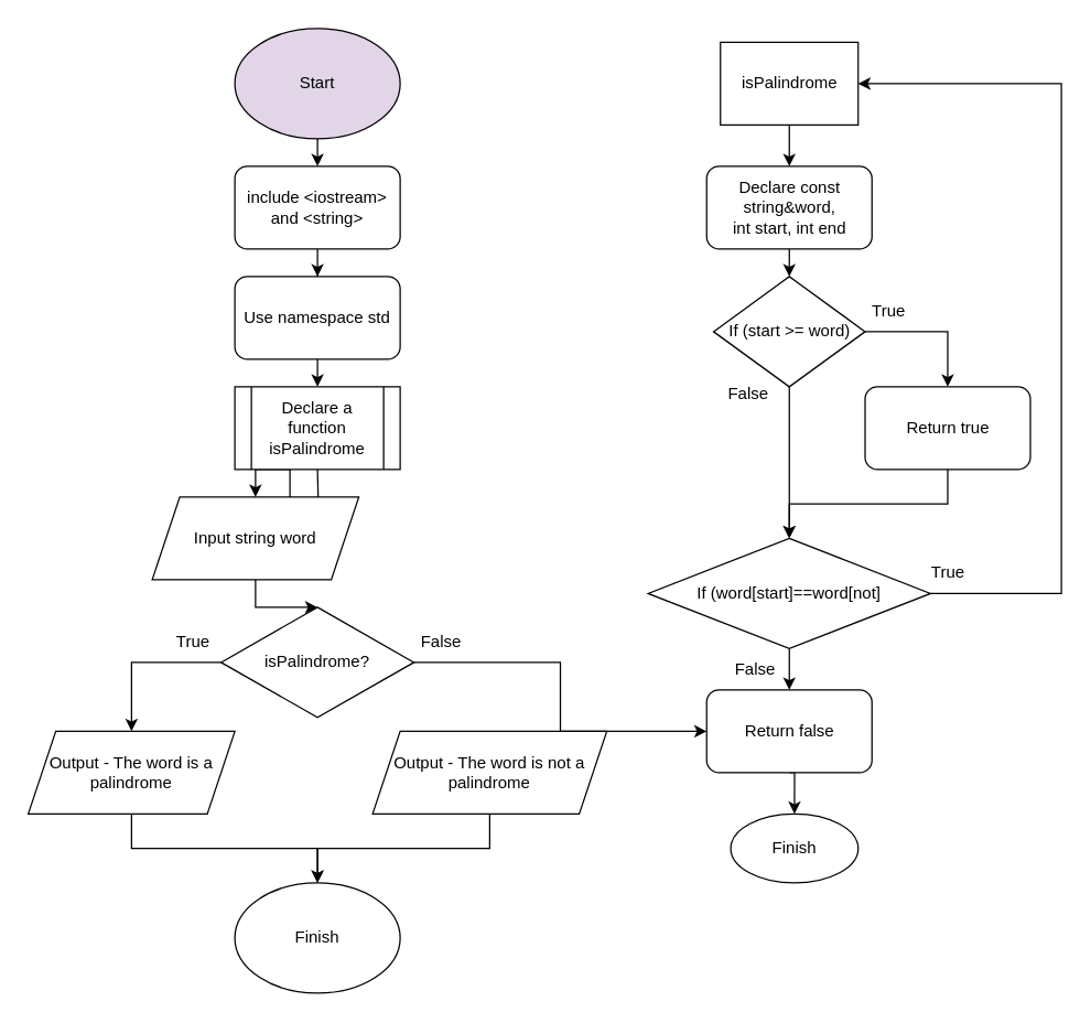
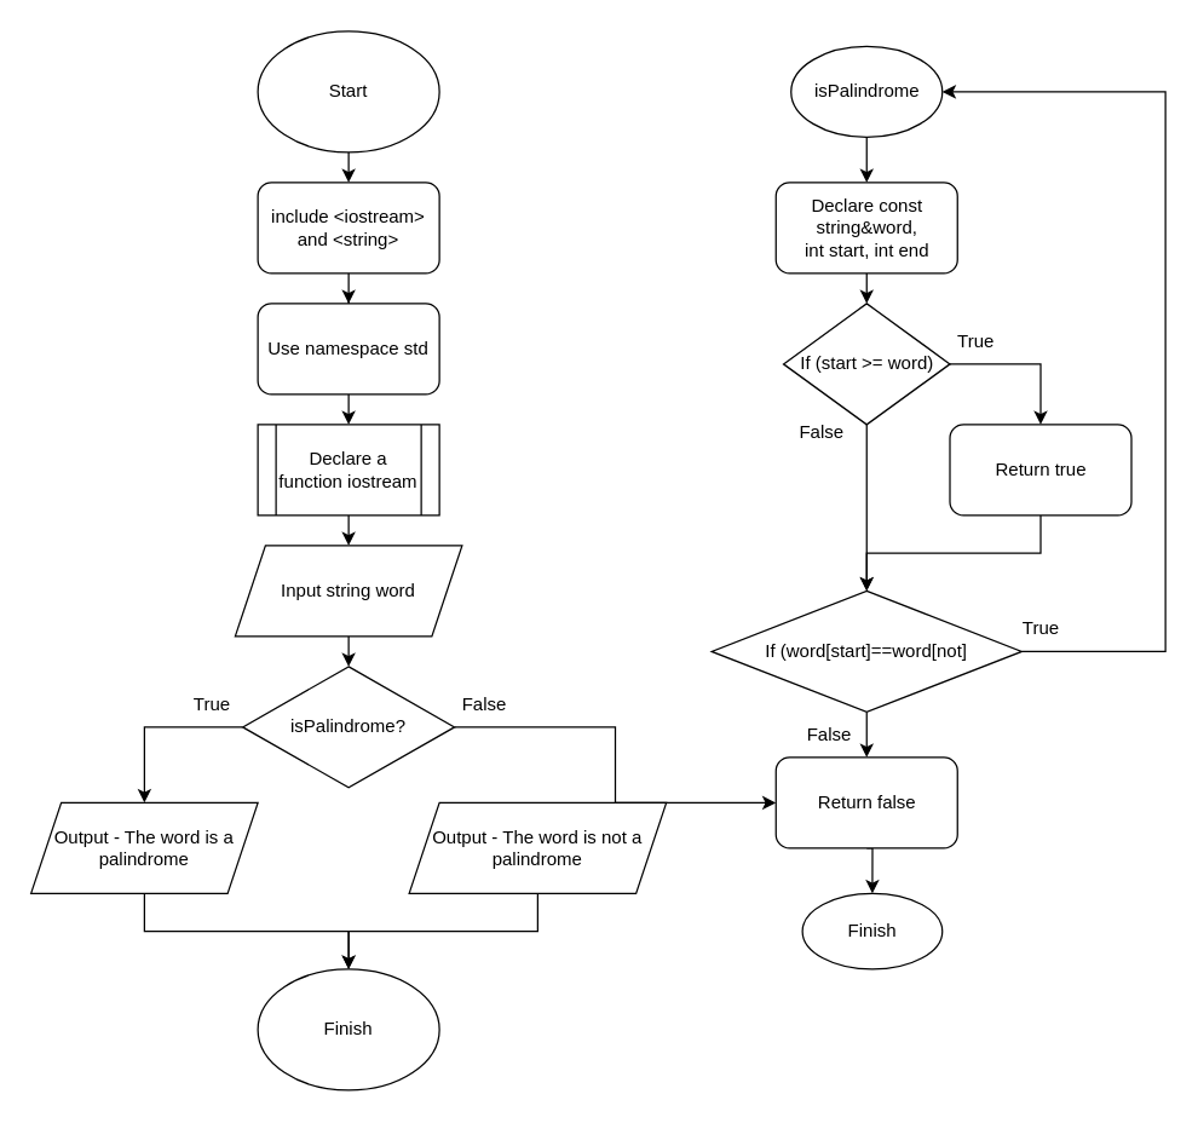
- <mxCell id="3" value="Start" style="ellipse;whiteSpace=wrap;html=1;fillColor=#e1d5e7;" vertex="1" parent="1"><mxGeometry x="170" y="20" width="120" height="80" as="geometry" /></mxCell>
+ <mxCell id="3" value="Start" style="ellipse;whiteSpace=wrap;html=1;" vertex="1" parent="1"><mxGeometry x="170" y="20" width="120" height="80" as="geometry" /></mxCell>
- <mxCell id="22" value="isPalindrome" style="whiteSpace=wrap;html=1;rounded=0;" vertex="1" parent="1"><mxGeometry x="522.5" y="30" width="100" height="60" as="geometry" /></mxCell>
+ <mxCell id="22" value="isPalindrome" style="ellipse;whiteSpace=wrap;html=1;" vertex="1" parent="1"><mxGeometry x="522.5" y="30" width="100" height="60" as="geometry" /></mxCell>
- <mxCell id="14" value="Declare a function isPalindrome" style="shape=process;whiteSpace=wrap;html=1;backgroundOutline=1;" vertex="1" parent="1"><mxGeometry x="170" y="280" width="120" height="60" as="geometry" /></mxCell>
+ <mxCell id="14" value="Declare a function iostream" style="shape=process;whiteSpace=wrap;html=1;backgroundOutline=1;" vertex="1" parent="1"><mxGeometry x="170" y="280" width="120" height="60" as="geometry" /></mxCell>
- <mxCell id="10" value="Input string word" style="shape=parallelogram;perimeter=parallelogramPerimeter;whiteSpace=wrap;html=1;fixedSize=1;" vertex="1" parent="1"><mxGeometry x="110" y="360" width="150" height="60" as="geometry" /></mxCell>
+ <mxCell id="10" value="Input string word" style="shape=parallelogram;perimeter=parallelogramPerimeter;whiteSpace=wrap;html=1;fixedSize=1;" vertex="1" parent="1"><mxGeometry x="155" y="360" width="150" height="60" as="geometry" /></mxCell>
